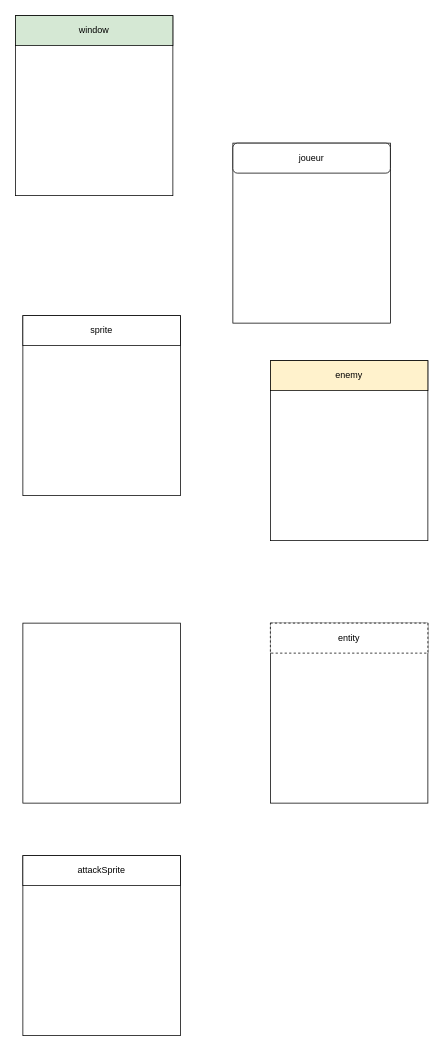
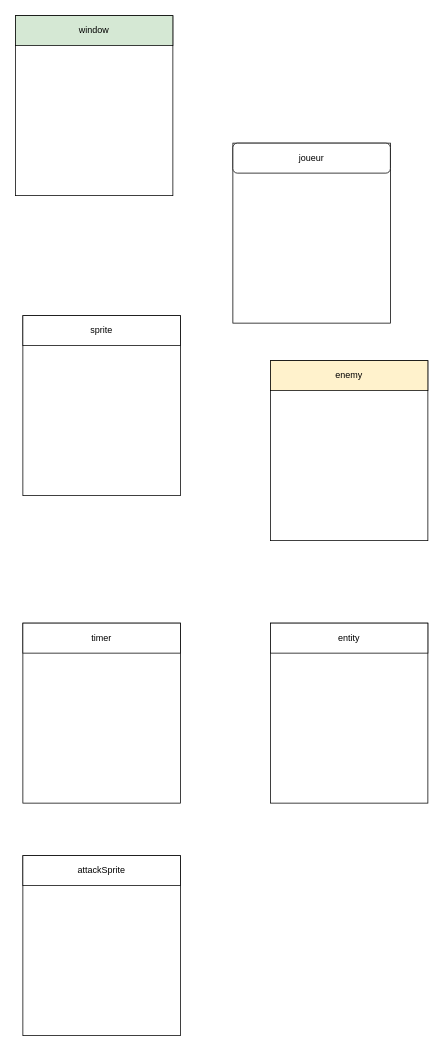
+ <mxCell id="11" value="timer" style="rounded=0;whiteSpace=wrap;html=1;" vertex="1" parent="1"><mxGeometry x="30" y="830" width="210" height="40" as="geometry" /></mxCell>
- <mxCell id="13" value="&lt;div&gt;entity&lt;/div&gt;" style="rounded=0;whiteSpace=wrap;html=1;dashed=1;" vertex="1" parent="1"><mxGeometry x="360" y="830" width="210" height="40" as="geometry" /></mxCell>
+ <mxCell id="13" value="&lt;div&gt;entity&lt;/div&gt;" style="rounded=0;whiteSpace=wrap;html=1;" vertex="1" parent="1"><mxGeometry x="360" y="830" width="210" height="40" as="geometry" /></mxCell>
